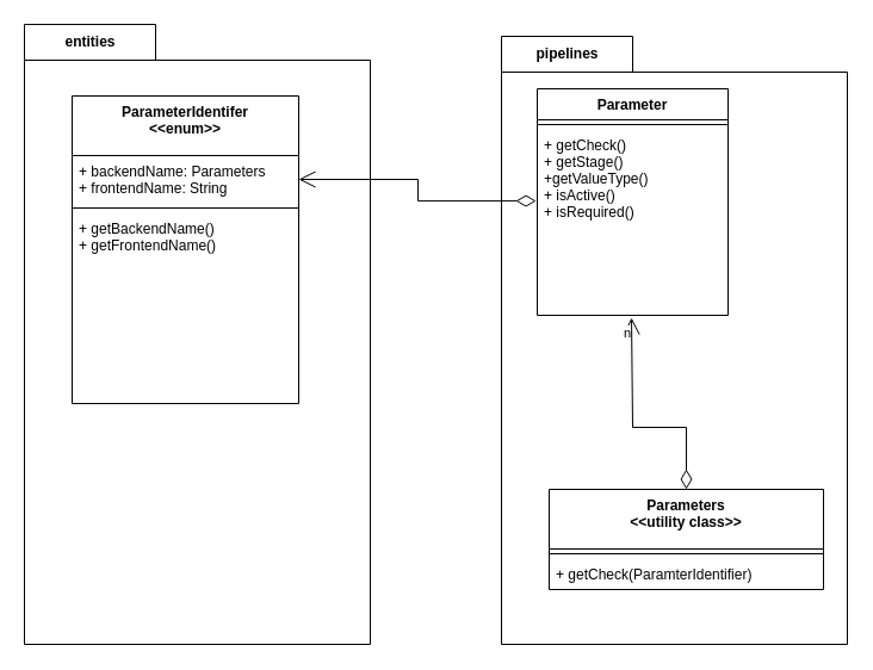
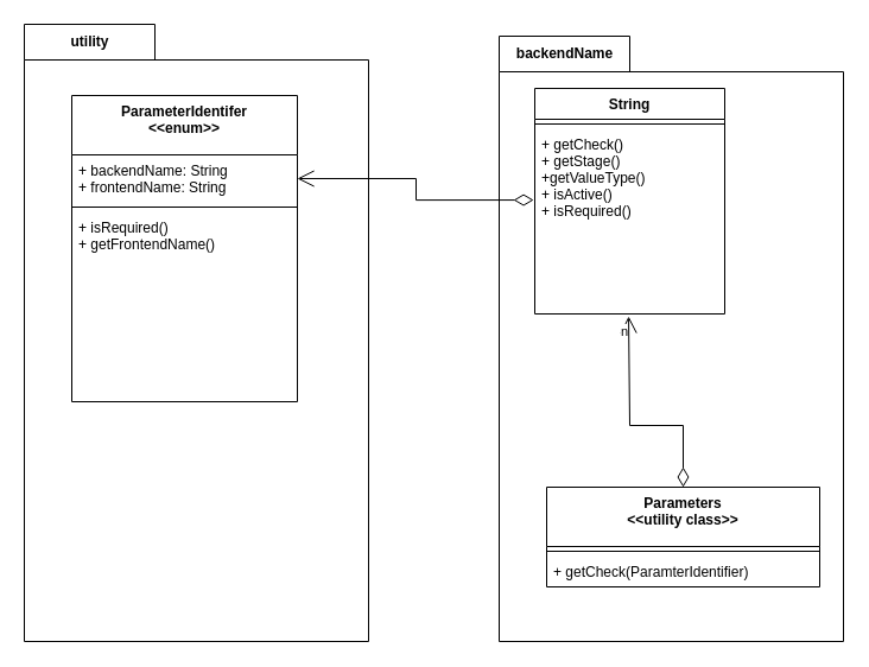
- <mxCell id="2" value="entities" style="shape=folder;fontStyle=1;tabWidth=110;tabHeight=30;tabPosition=left;html=1;boundedLbl=1;labelInHeader=1;container=1;collapsible=0;" parent="1" vertex="1"><mxGeometry x="20" y="20" width="290" height="520" as="geometry" /></mxCell>
+ <mxCell id="2" value="utility" style="shape=folder;fontStyle=1;tabWidth=110;tabHeight=30;tabPosition=left;html=1;boundedLbl=1;labelInHeader=1;container=1;collapsible=0;" parent="1" vertex="1"><mxGeometry x="20" y="20" width="290" height="520" as="geometry" /></mxCell>
- <mxCell id="4" value="pipelines" style="shape=folder;fontStyle=1;tabWidth=110;tabHeight=30;tabPosition=left;html=1;boundedLbl=1;labelInHeader=1;container=1;collapsible=0;" parent="1" vertex="1"><mxGeometry x="420" y="30" width="290" height="510" as="geometry" /></mxCell>
+ <mxCell id="4" value="backendName" style="shape=folder;fontStyle=1;tabWidth=110;tabHeight=30;tabPosition=left;html=1;boundedLbl=1;labelInHeader=1;container=1;collapsible=0;" parent="1" vertex="1"><mxGeometry x="420" y="30" width="290" height="510" as="geometry" /></mxCell>
- <mxCell id="10" value="Parameter" style="swimlane;fontStyle=1;align=center;verticalAlign=top;childLayout=stackLayout;horizontal=1;startSize=26;horizontalStack=0;resizeParent=1;resizeParentMax=0;resizeLast=0;collapsible=1;marginBottom=0;" parent="1" vertex="1"><mxGeometry x="450" y="74" width="160" height="190" as="geometry" /></mxCell>
+ <mxCell id="10" value="String" style="swimlane;fontStyle=1;align=center;verticalAlign=top;childLayout=stackLayout;horizontal=1;startSize=26;horizontalStack=0;resizeParent=1;resizeParentMax=0;resizeLast=0;collapsible=1;marginBottom=0;" parent="1" vertex="1"><mxGeometry x="450" y="74" width="160" height="190" as="geometry" /></mxCell>
- <mxCell id="7" value="+ backendName: Parameters&#10;+ frontendName: String" style="text;strokeColor=none;fillColor=none;align=left;verticalAlign=top;spacingLeft=4;spacingRight=4;overflow=hidden;rotatable=0;points=[[0,0.5],[1,0.5]];portConstraint=eastwest;" parent="6" vertex="1"><mxGeometry y="50" width="190" height="40" as="geometry" /></mxCell>
+ <mxCell id="7" value="+ backendName: String&#10;+ frontendName: String" style="text;strokeColor=none;fillColor=none;align=left;verticalAlign=top;spacingLeft=4;spacingRight=4;overflow=hidden;rotatable=0;points=[[0,0.5],[1,0.5]];portConstraint=eastwest;" parent="6" vertex="1"><mxGeometry y="50" width="190" height="40" as="geometry" /></mxCell>
- <mxCell id="9" value="+ getBackendName()&#10;+ getFrontendName()&#10;" style="text;strokeColor=none;fillColor=none;align=left;verticalAlign=top;spacingLeft=4;spacingRight=4;overflow=hidden;rotatable=0;points=[[0,0.5],[1,0.5]];portConstraint=eastwest;" parent="6" vertex="1"><mxGeometry y="98" width="190" height="160" as="geometry" /></mxCell>
+ <mxCell id="9" value="+ isRequired()&#10;+ getFrontendName()&#10;" style="text;strokeColor=none;fillColor=none;align=left;verticalAlign=top;spacingLeft=4;spacingRight=4;overflow=hidden;rotatable=0;points=[[0,0.5],[1,0.5]];portConstraint=eastwest;" parent="6" vertex="1"><mxGeometry y="98" width="190" height="160" as="geometry" /></mxCell>
